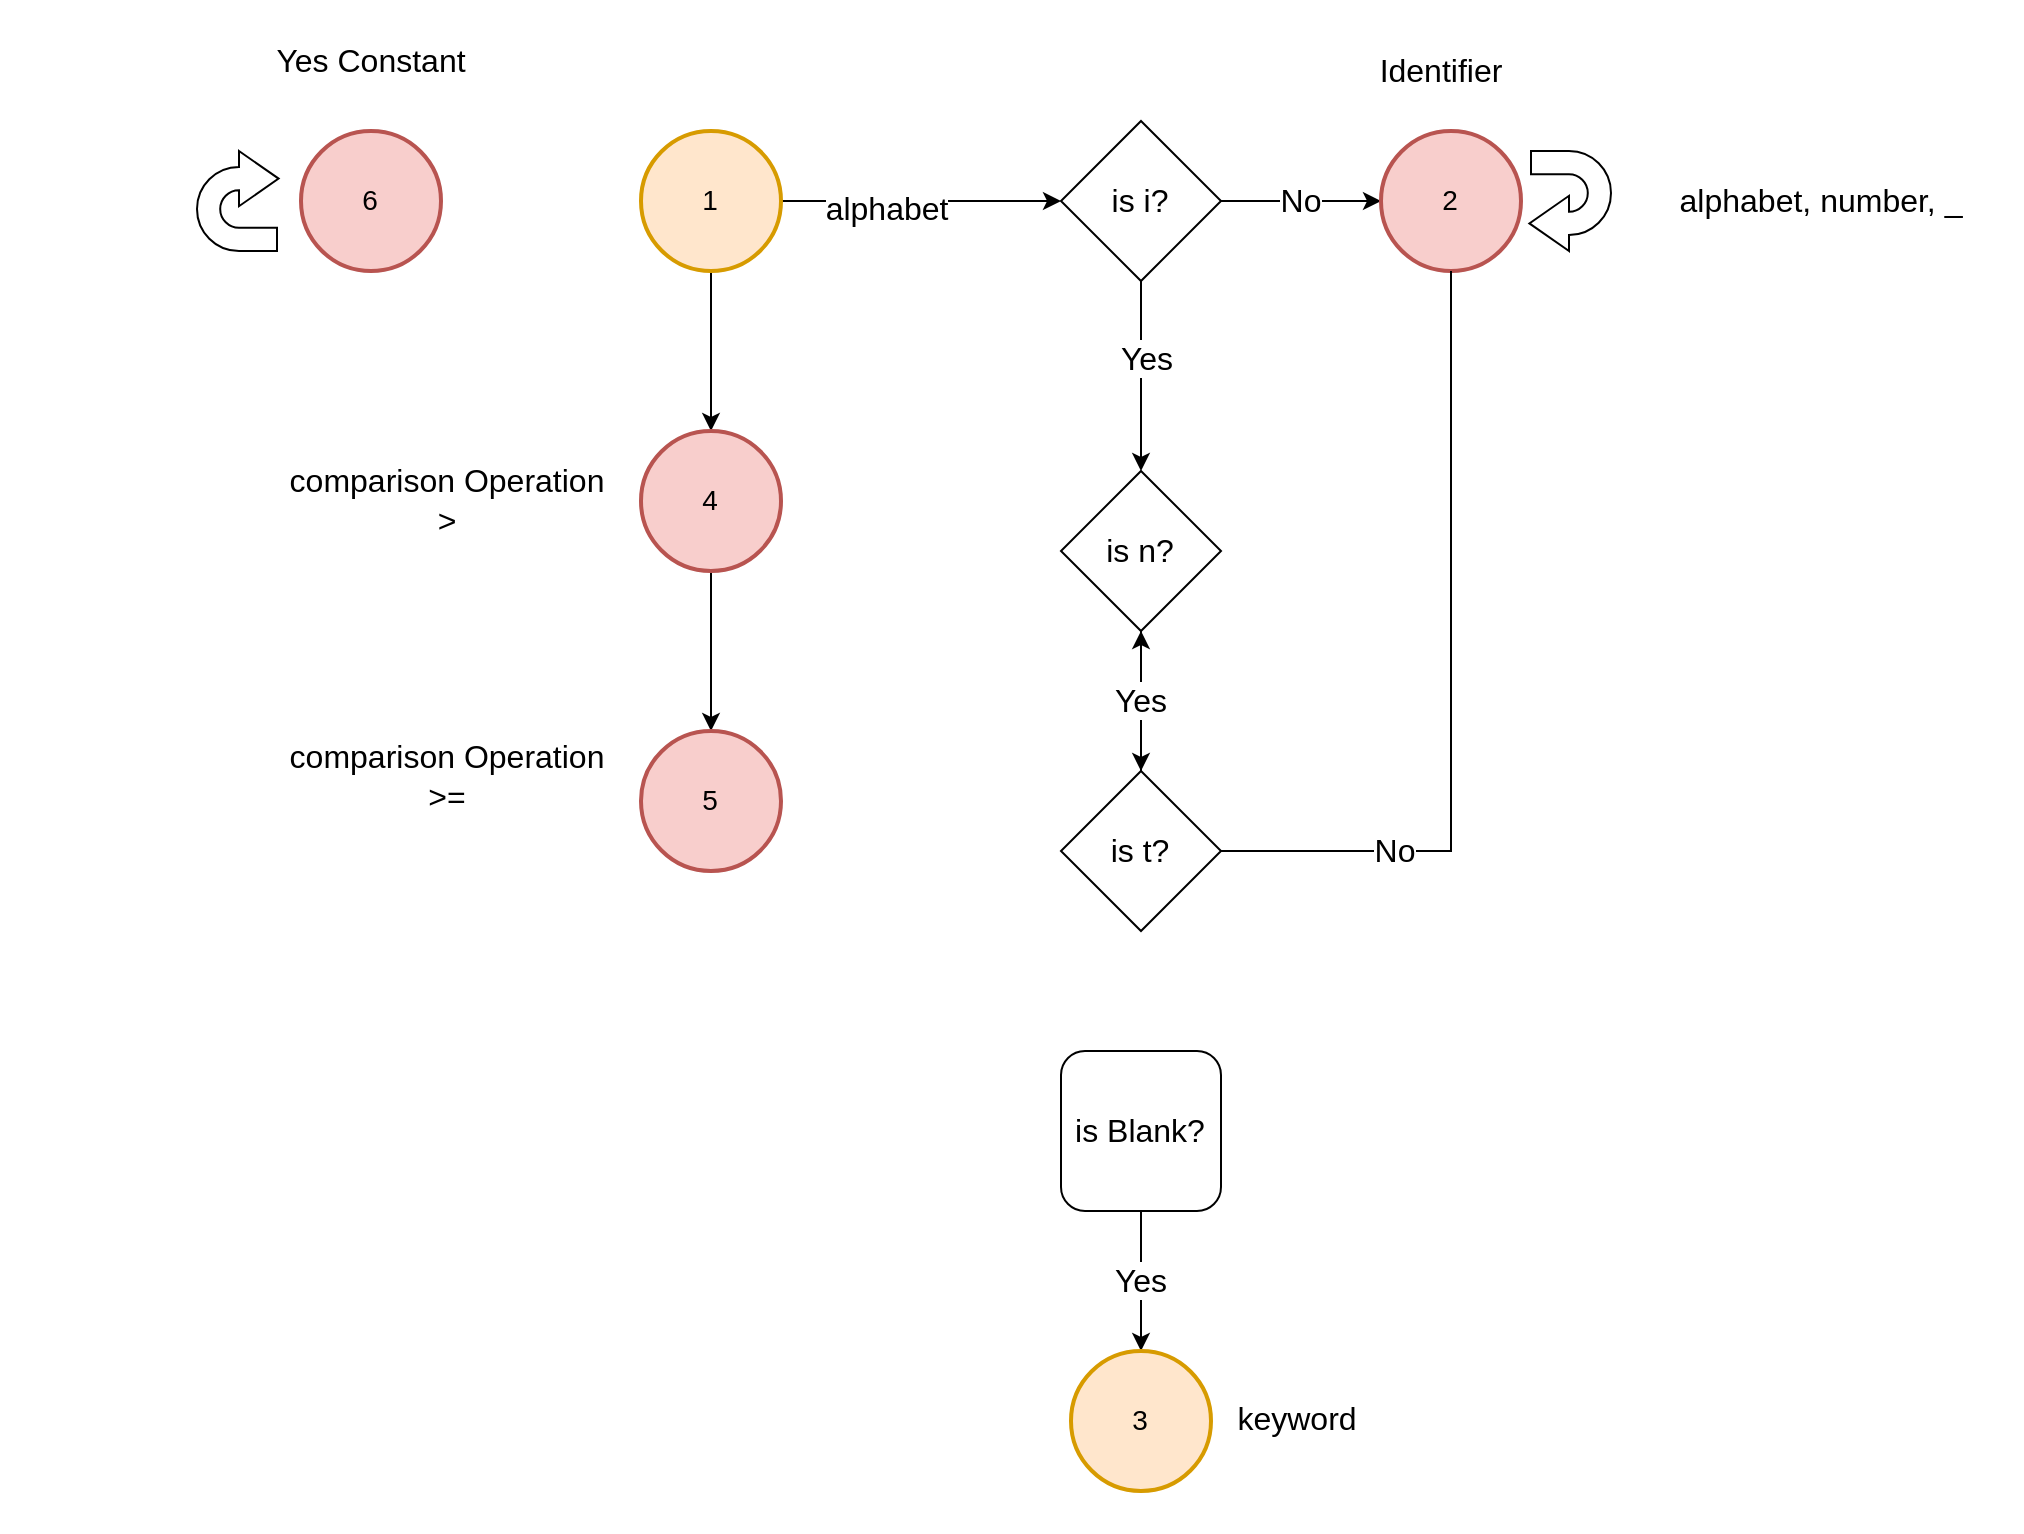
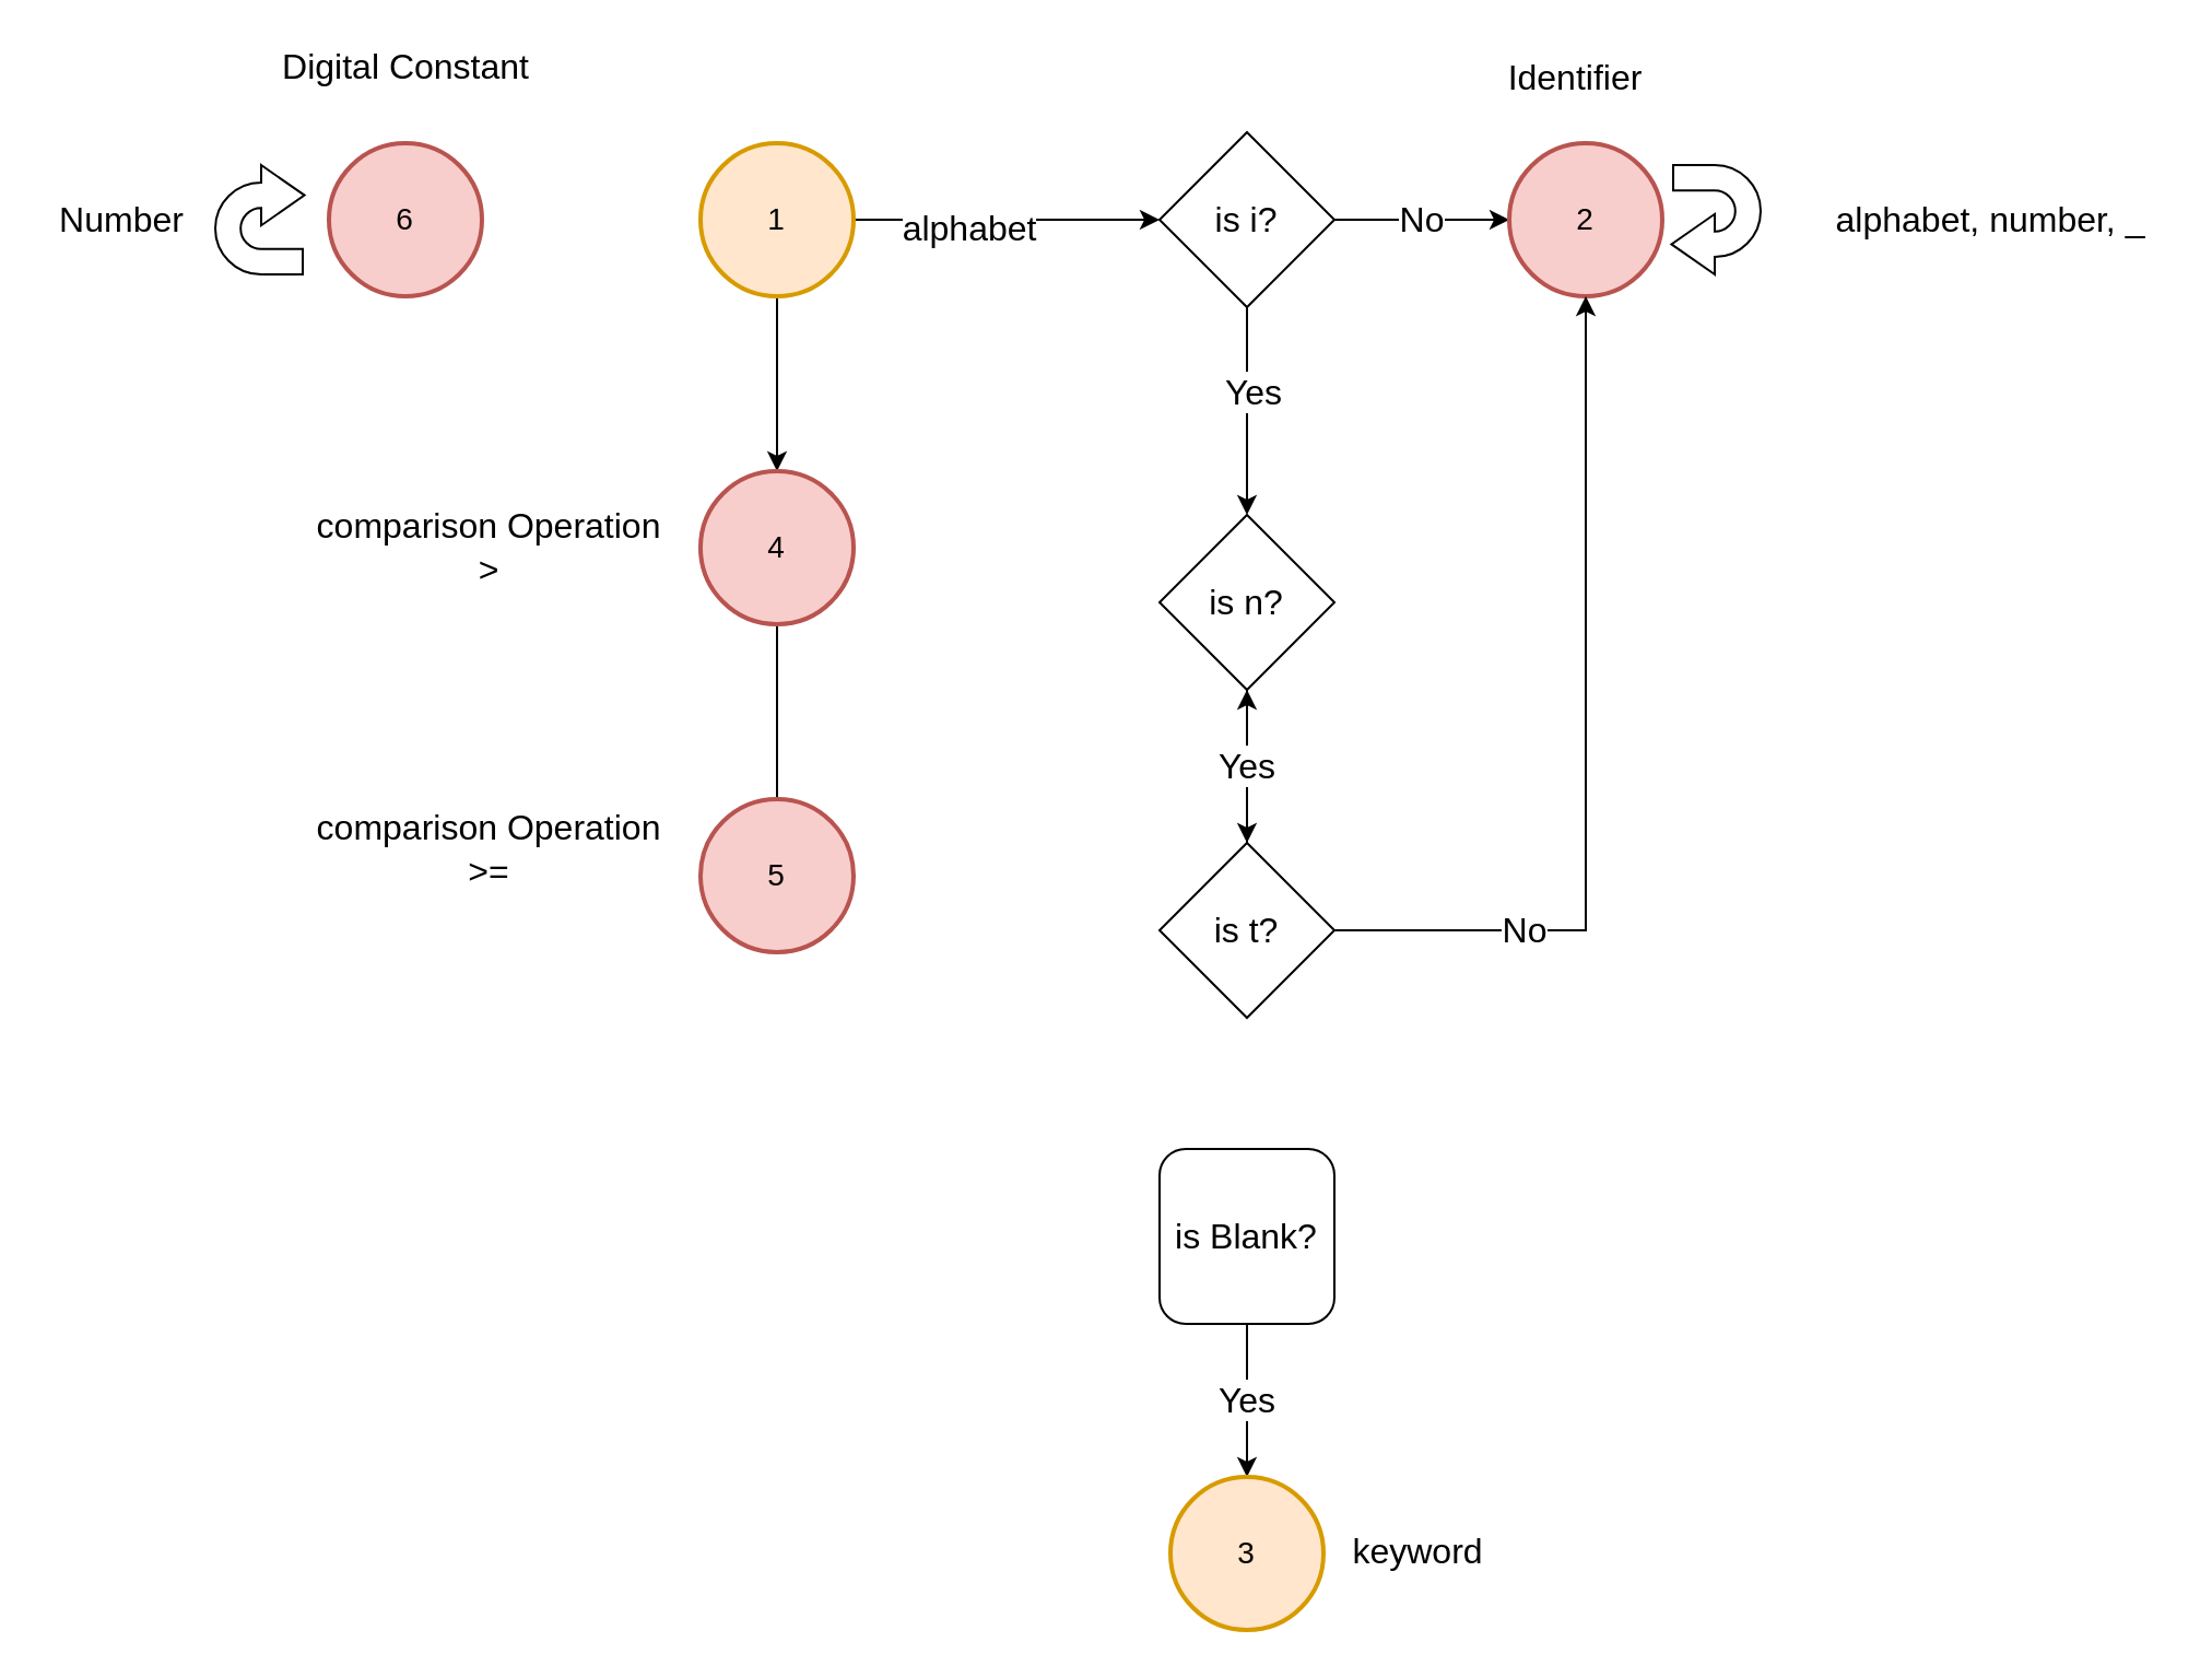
- <mxCell id="31" value="Yes Constant" style="text;html=1;align=center;verticalAlign=middle;resizable=0;points=[];autosize=1;fontSize=16;" vertex="1" parent="1"><mxGeometry x="120" y="20" width="130" height="20" as="geometry" /></mxCell>
+ <mxCell id="31" value="Digital Constant" style="text;html=1;align=center;verticalAlign=middle;resizable=0;points=[];autosize=1;fontSize=16;" vertex="1" parent="1"><mxGeometry x="120" y="20" width="130" height="20" as="geometry" /></mxCell>
+ <mxCell id="32" value="Number" style="text;html=1;align=center;verticalAlign=middle;resizable=0;points=[];autosize=1;fontSize=16;" vertex="1" parent="1"><mxGeometry x="20" y="90" width="70" height="20" as="geometry" /></mxCell>
- <mxCell id="15" style="edgeStyle=orthogonalEdgeStyle;rounded=0;orthogonalLoop=1;jettySize=auto;html=1;exitX=1;exitY=0.5;exitDx=0;exitDy=0;entryX=0.5;entryY=1;entryDx=0;entryDy=0;entryPerimeter=0;fontSize=16;endArrow=none;" edge="1" parent="1" source="18" target="10"><mxGeometry relative="1" as="geometry" /></mxCell>
+ <mxCell id="15" style="edgeStyle=orthogonalEdgeStyle;rounded=0;orthogonalLoop=1;jettySize=auto;html=1;exitX=1;exitY=0.5;exitDx=0;exitDy=0;entryX=0.5;entryY=1;entryDx=0;entryDy=0;entryPerimeter=0;fontSize=16;" edge="1" parent="1" source="18" target="10"><mxGeometry relative="1" as="geometry" /></mxCell>
- <mxCell id="23" value="" style="edgeStyle=orthogonalEdgeStyle;rounded=0;orthogonalLoop=1;jettySize=auto;html=1;fontSize=16;" edge="1" parent="1" source="24" target="25"><mxGeometry relative="1" as="geometry" /></mxCell>
+ <mxCell id="23" value="" style="edgeStyle=orthogonalEdgeStyle;rounded=0;orthogonalLoop=1;jettySize=auto;html=1;fontSize=16;endArrow=none;" edge="1" parent="1" source="24" target="25"><mxGeometry relative="1" as="geometry" /></mxCell>
